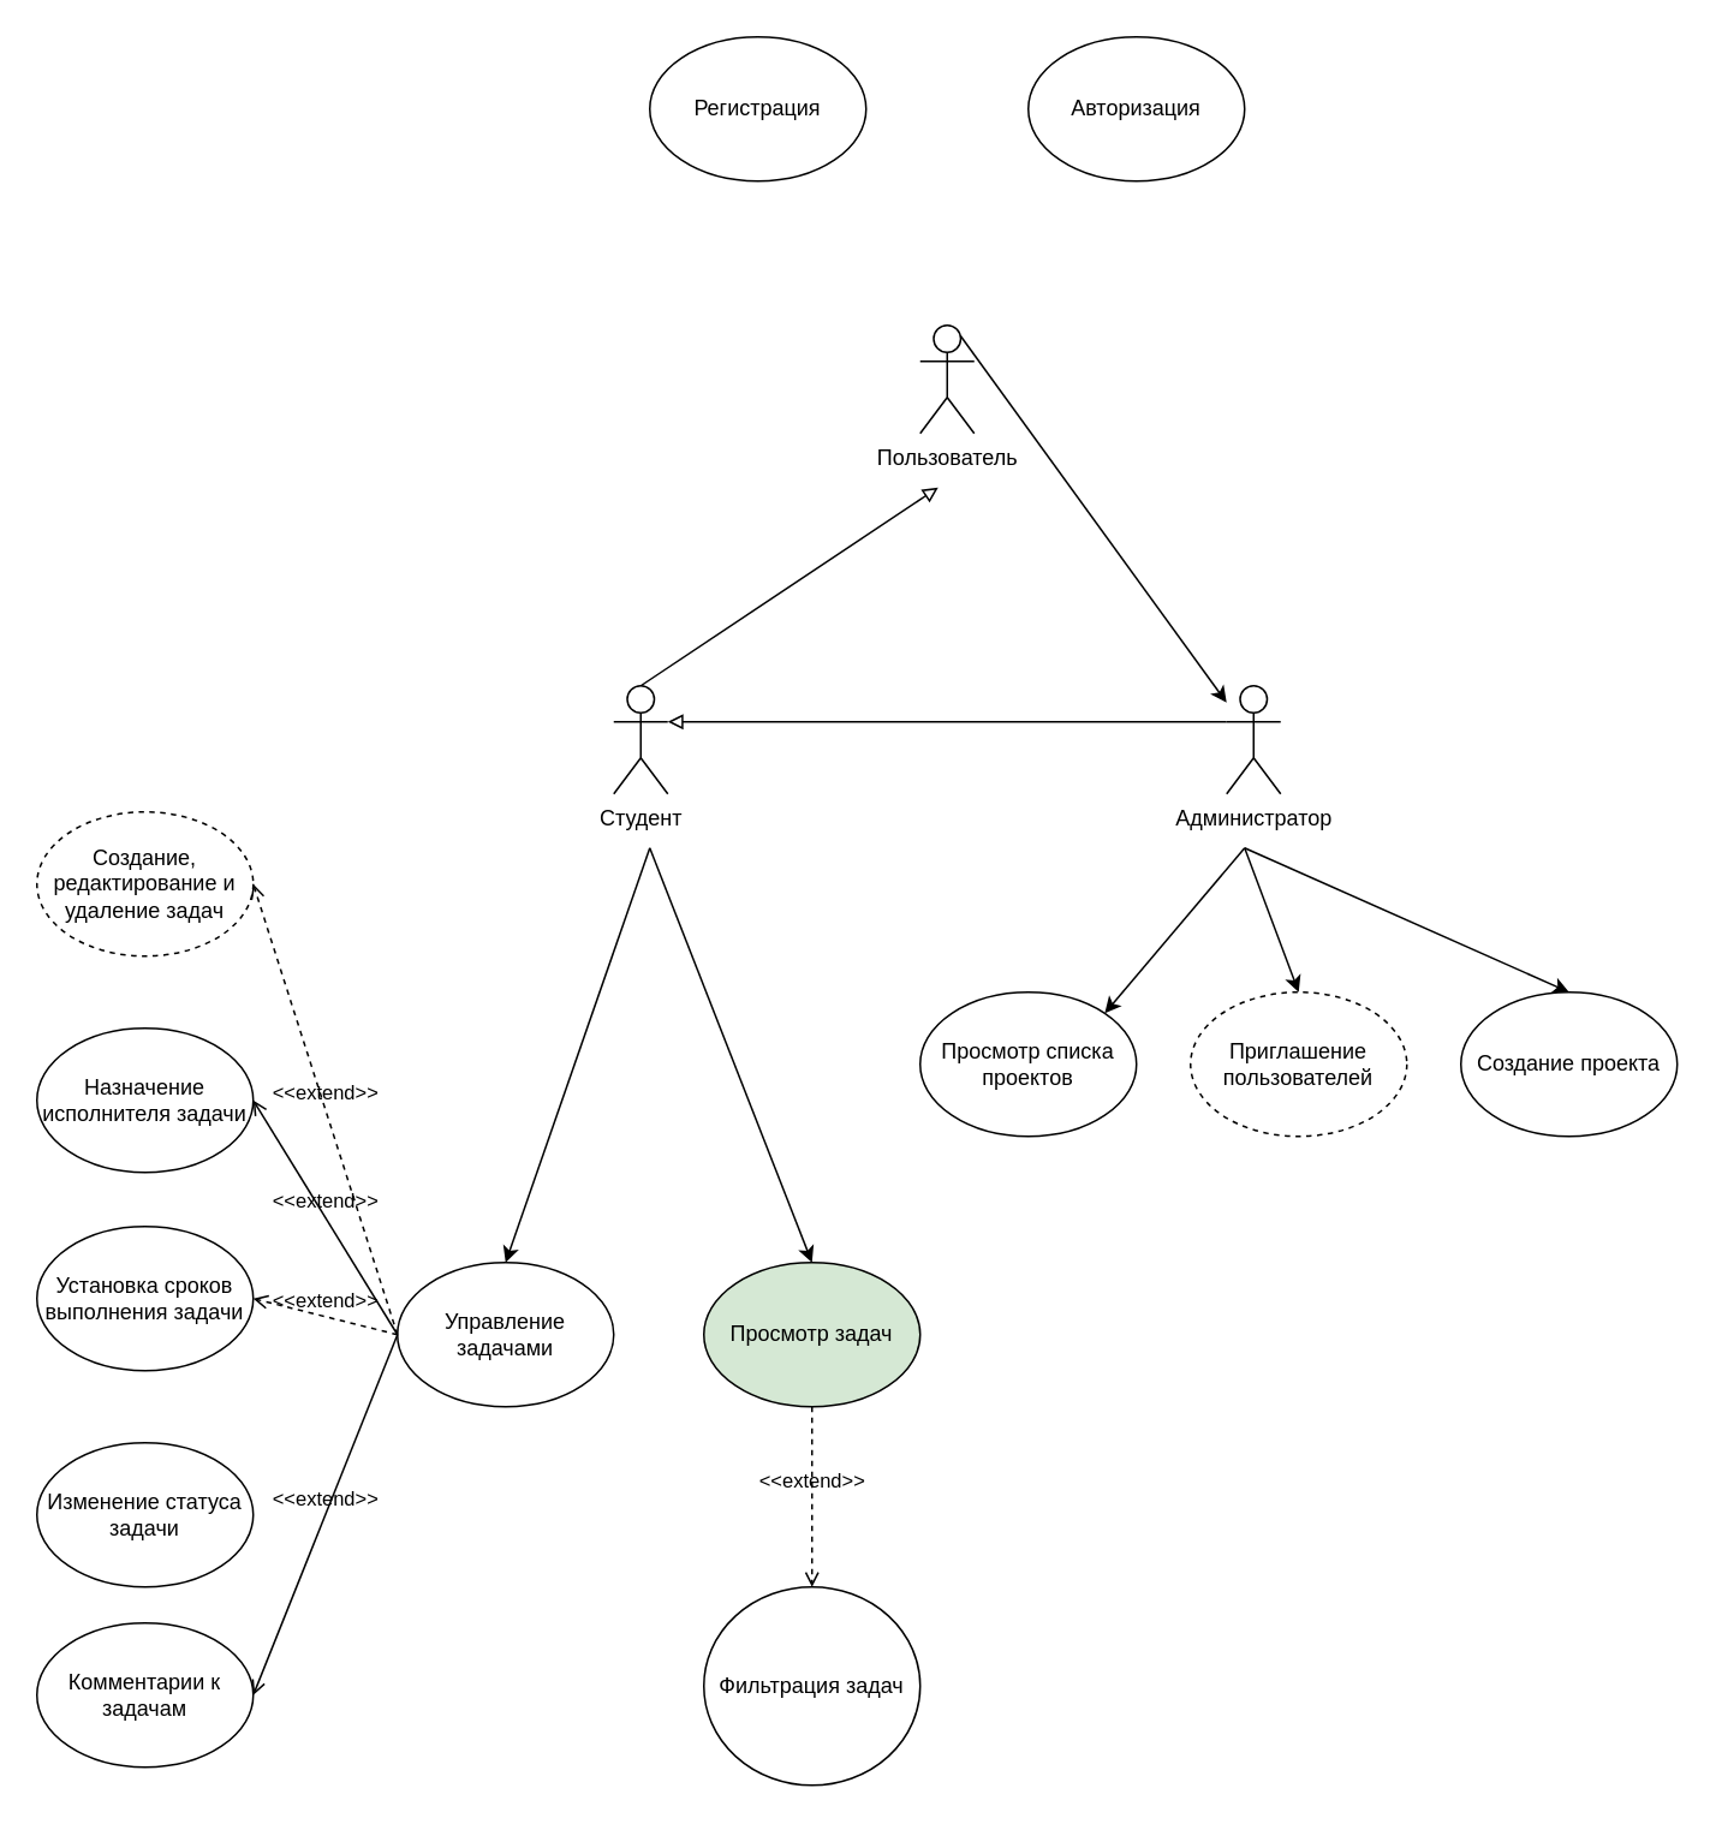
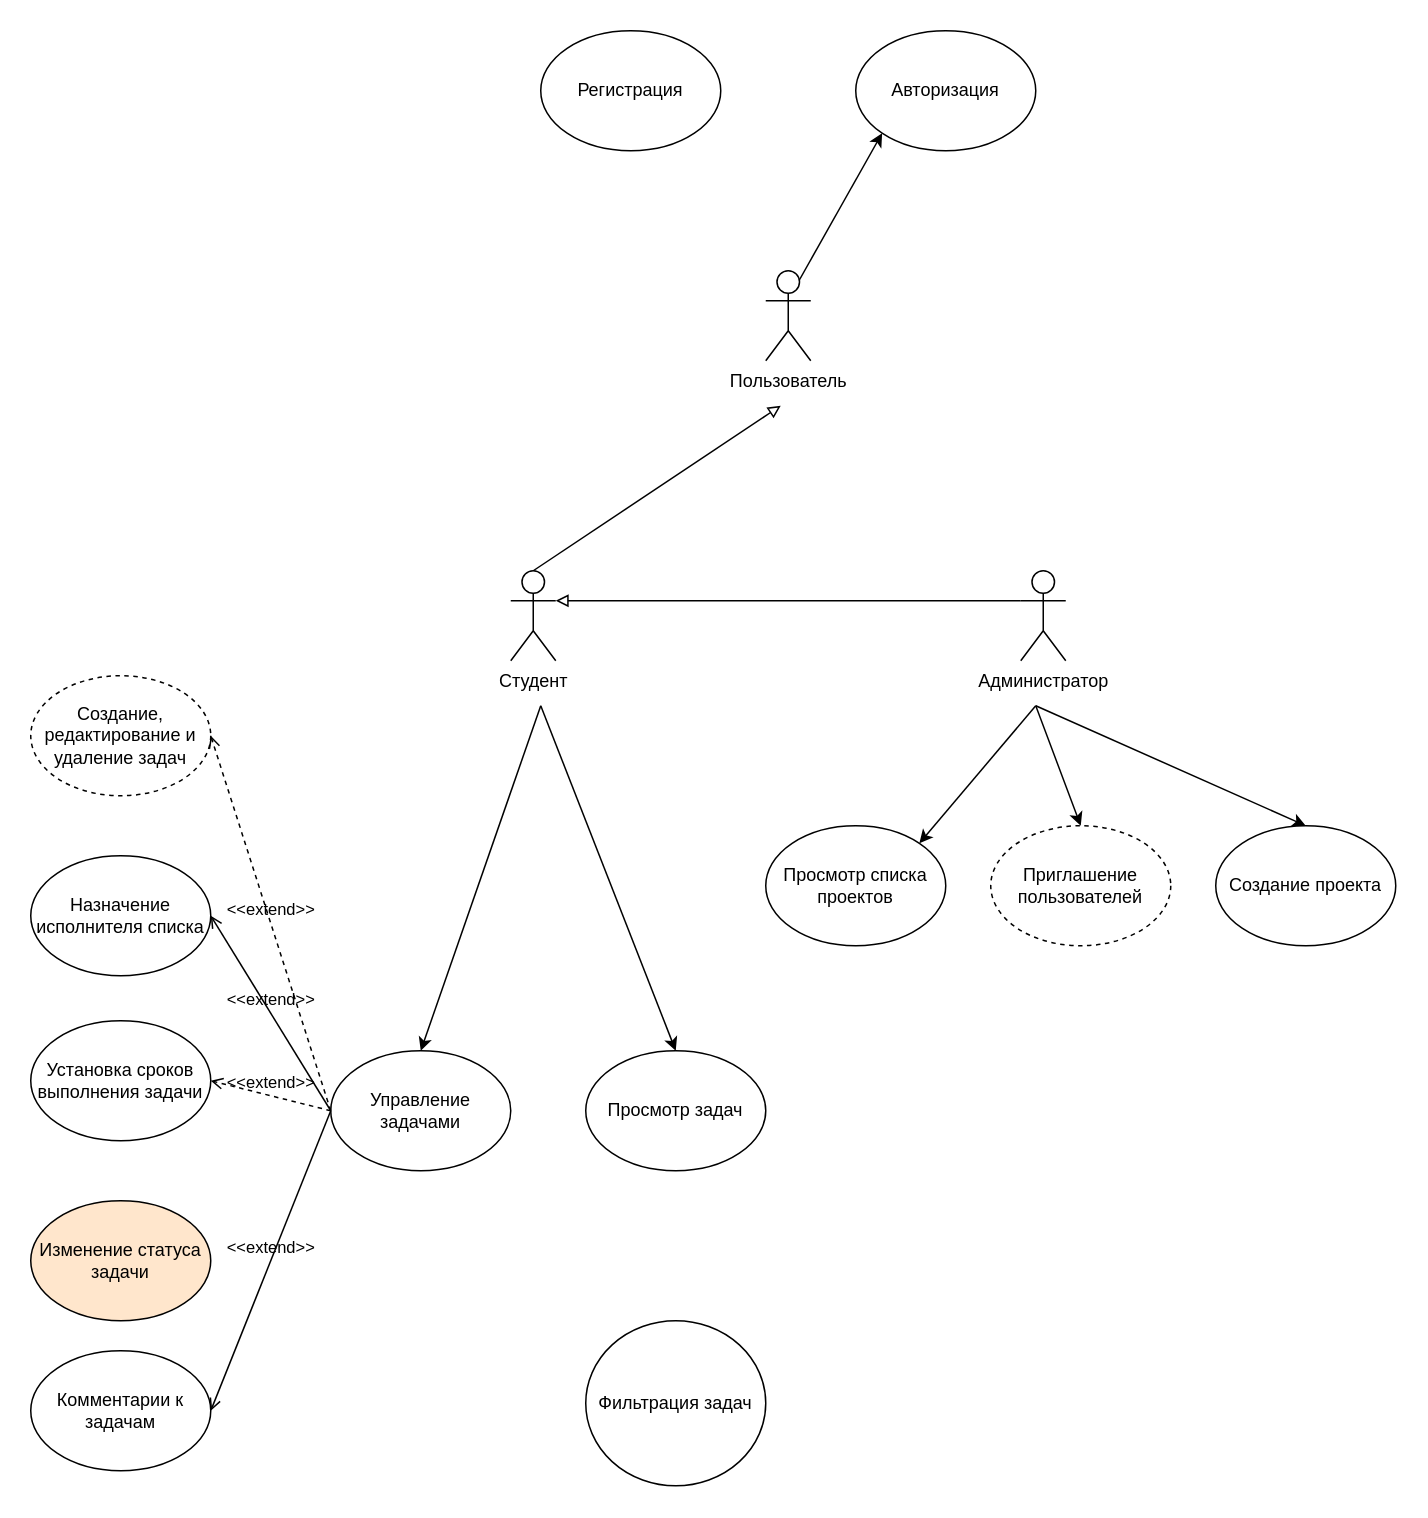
- <mxCell id="7" value="" style="endArrow=classic;html=1;rounded=0;exitX=0.75;exitY=0.1;exitDx=0;exitDy=0;exitPerimeter=0;" edge="1" parent="1" source="4" target="2"><mxGeometry width="50" height="50" relative="1" as="geometry"><mxPoint x="605.57" y="217.72" as="sourcePoint" /><mxPoint x="549.57" y="119.72" as="targetPoint" /></mxGeometry></mxCell>
+ <mxCell id="7" value="" style="endArrow=classic;html=1;rounded=0;entryX=0;entryY=1;entryDx=0;entryDy=0;exitX=0.75;exitY=0.1;exitDx=0;exitDy=0;exitPerimeter=0;" edge="1" parent="1" source="4" target="6"><mxGeometry width="50" height="50" relative="1" as="geometry"><mxPoint x="605.57" y="217.72" as="sourcePoint" /><mxPoint x="549.57" y="119.72" as="targetPoint" /></mxGeometry></mxCell>
- <mxCell id="17" value="Назначение исполнителя задачи" style="ellipse;whiteSpace=wrap;html=1;" vertex="1" parent="1"><mxGeometry x="20" y="570" width="120" height="80" as="geometry" /></mxCell>
+ <mxCell id="17" value="Назначение исполнителя списка" style="ellipse;whiteSpace=wrap;html=1;" vertex="1" parent="1"><mxGeometry x="20" y="570" width="120" height="80" as="geometry" /></mxCell>
- <mxCell id="27" value="Просмотр задач" style="ellipse;whiteSpace=wrap;html=1;fillColor=#d5e8d4;" vertex="1" parent="1"><mxGeometry x="390" y="700" width="120" height="80" as="geometry" /></mxCell>
+ <mxCell id="27" value="Просмотр задач" style="ellipse;whiteSpace=wrap;html=1;" vertex="1" parent="1"><mxGeometry x="390" y="700" width="120" height="80" as="geometry" /></mxCell>
- <mxCell id="30" value="&amp;lt;&amp;lt;extend&amp;gt;&amp;gt;" style="html=1;verticalAlign=bottom;labelBackgroundColor=none;endArrow=open;endFill=0;dashed=1;rounded=0;entryX=0.5;entryY=0;entryDx=0;entryDy=0;exitX=0.5;exitY=1;exitDx=0;exitDy=0;" edge="1" parent="1" source="27" target="29"><mxGeometry width="160" relative="1" as="geometry"><mxPoint x="395" y="790" as="sourcePoint" /><mxPoint x="315" y="990" as="targetPoint" /></mxGeometry></mxCell>
- <mxCell id="19" value="Изменение статуса задачи" style="ellipse;whiteSpace=wrap;html=1;" vertex="1" parent="1"><mxGeometry x="20" y="800" width="120" height="80" as="geometry" /></mxCell>
+ <mxCell id="19" value="Изменение статуса задачи" style="ellipse;whiteSpace=wrap;html=1;fillColor=#ffe6cc;" vertex="1" parent="1"><mxGeometry x="20" y="800" width="120" height="80" as="geometry" /></mxCell>
